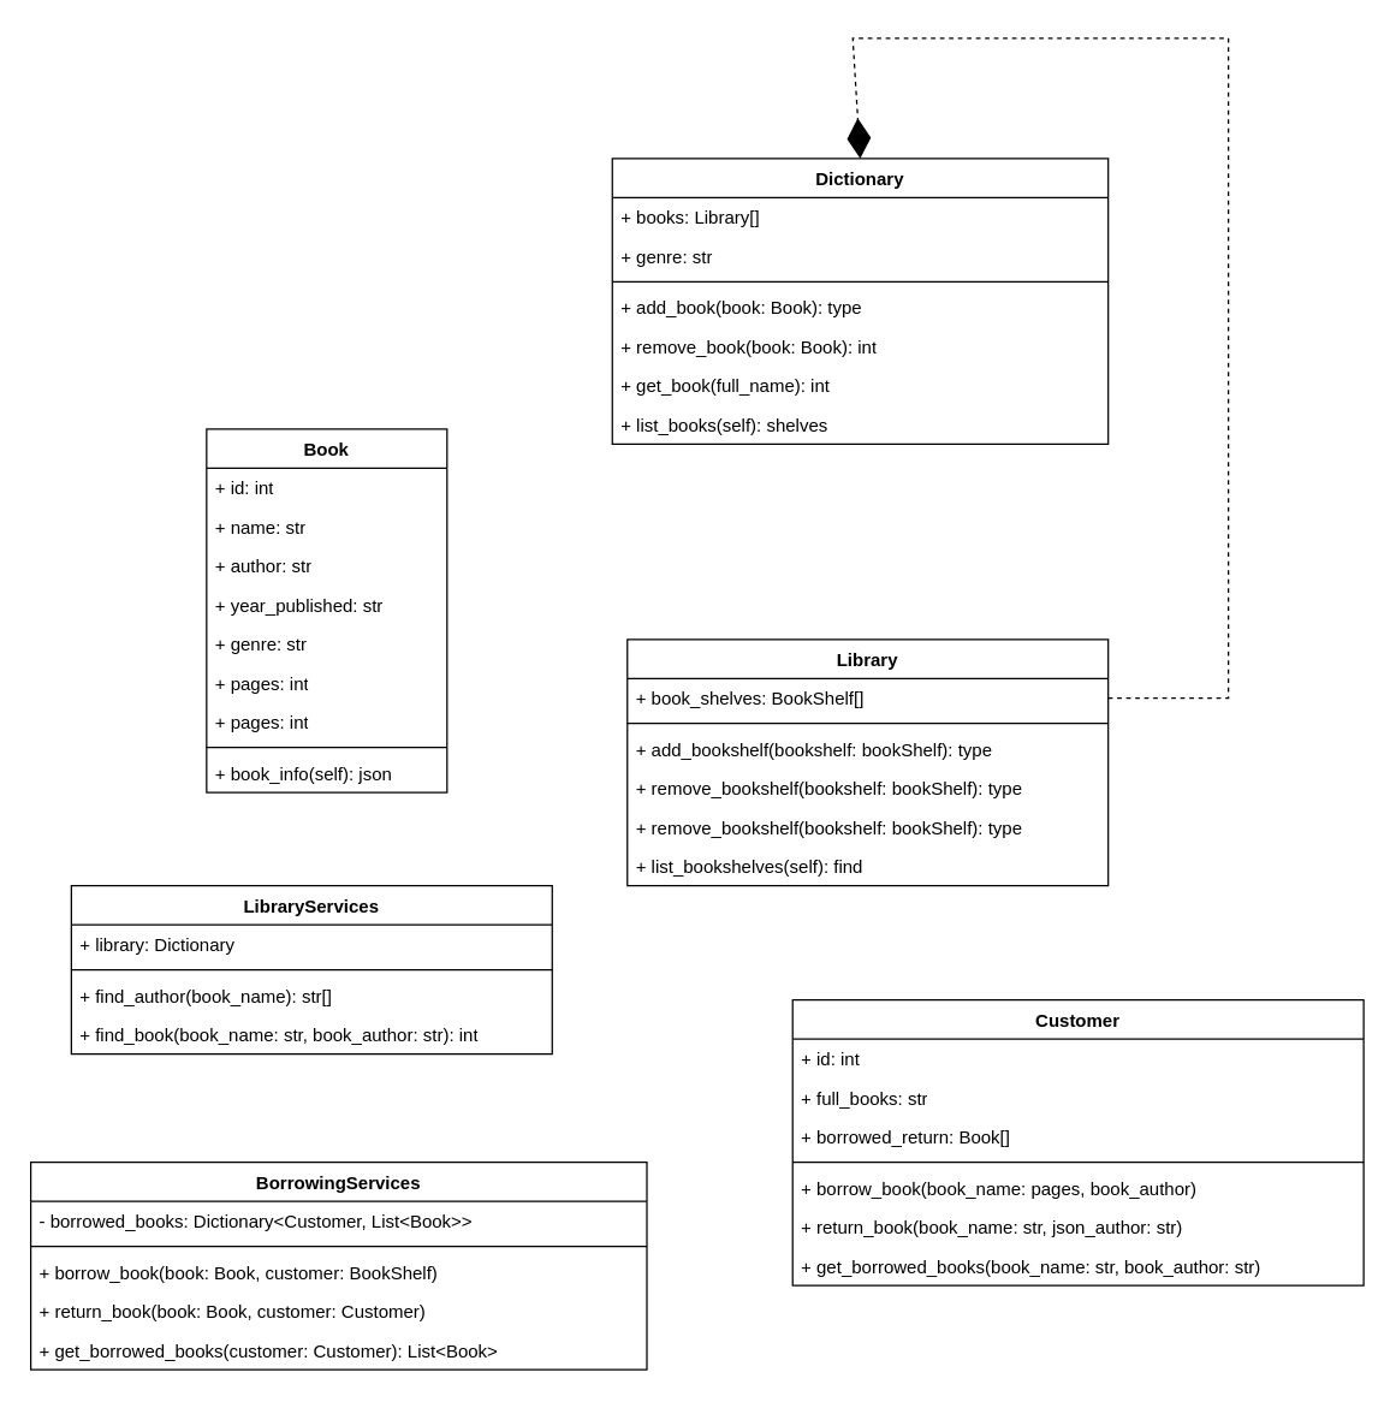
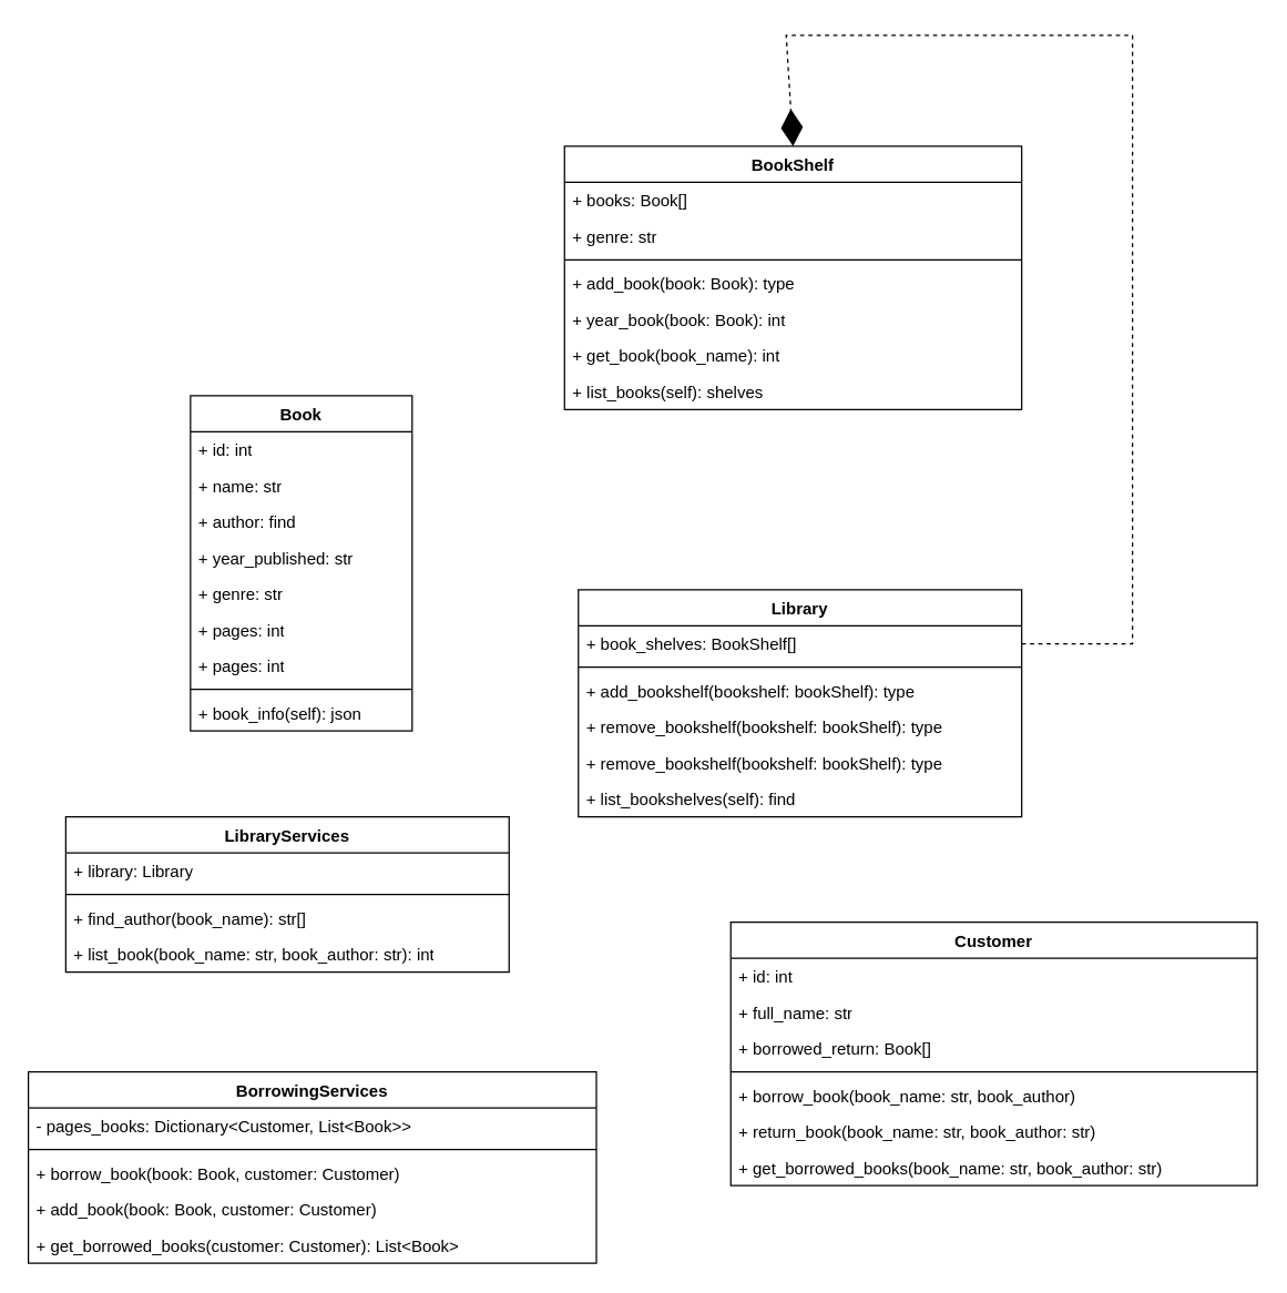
- <mxCell id="12" value="Dictionary" style="swimlane;fontStyle=1;align=center;verticalAlign=top;childLayout=stackLayout;horizontal=1;startSize=26;horizontalStack=0;resizeParent=1;resizeParentMax=0;resizeLast=0;collapsible=1;marginBottom=0;whiteSpace=wrap;html=1;" parent="1" vertex="1"><mxGeometry x="407" y="100" width="330" height="190" as="geometry" /></mxCell>
+ <mxCell id="12" value="BookShelf" style="swimlane;fontStyle=1;align=center;verticalAlign=top;childLayout=stackLayout;horizontal=1;startSize=26;horizontalStack=0;resizeParent=1;resizeParentMax=0;resizeLast=0;collapsible=1;marginBottom=0;whiteSpace=wrap;html=1;" parent="1" vertex="1"><mxGeometry x="407" y="100" width="330" height="190" as="geometry" /></mxCell>
- <mxCell id="13" value="+ books: Library[]" style="text;strokeColor=none;fillColor=none;align=left;verticalAlign=top;spacingLeft=4;spacingRight=4;overflow=hidden;rotatable=0;points=[[0,0.5],[1,0.5]];portConstraint=eastwest;whiteSpace=wrap;html=1;" parent="12" vertex="1"><mxGeometry y="26" width="330" height="26" as="geometry" /></mxCell>
+ <mxCell id="13" value="+ books: Book[]" style="text;strokeColor=none;fillColor=none;align=left;verticalAlign=top;spacingLeft=4;spacingRight=4;overflow=hidden;rotatable=0;points=[[0,0.5],[1,0.5]];portConstraint=eastwest;whiteSpace=wrap;html=1;" parent="12" vertex="1"><mxGeometry y="26" width="330" height="26" as="geometry" /></mxCell>
- <mxCell id="17" value="+ remove_book(book: Book): int" style="text;strokeColor=none;fillColor=none;align=left;verticalAlign=top;spacingLeft=4;spacingRight=4;overflow=hidden;rotatable=0;points=[[0,0.5],[1,0.5]];portConstraint=eastwest;whiteSpace=wrap;html=1;" vertex="1" parent="12"><mxGeometry y="112" width="330" height="26" as="geometry" /></mxCell>
+ <mxCell id="17" value="+ year_book(book: Book): int" style="text;strokeColor=none;fillColor=none;align=left;verticalAlign=top;spacingLeft=4;spacingRight=4;overflow=hidden;rotatable=0;points=[[0,0.5],[1,0.5]];portConstraint=eastwest;whiteSpace=wrap;html=1;" vertex="1" parent="12"><mxGeometry y="112" width="330" height="26" as="geometry" /></mxCell>
- <mxCell id="18" value="+ get_book(full_name): int" style="text;strokeColor=none;fillColor=none;align=left;verticalAlign=top;spacingLeft=4;spacingRight=4;overflow=hidden;rotatable=0;points=[[0,0.5],[1,0.5]];portConstraint=eastwest;whiteSpace=wrap;html=1;" vertex="1" parent="12"><mxGeometry y="138" width="330" height="26" as="geometry" /></mxCell>
+ <mxCell id="18" value="+ get_book(book_name): int" style="text;strokeColor=none;fillColor=none;align=left;verticalAlign=top;spacingLeft=4;spacingRight=4;overflow=hidden;rotatable=0;points=[[0,0.5],[1,0.5]];portConstraint=eastwest;whiteSpace=wrap;html=1;" vertex="1" parent="12"><mxGeometry y="138" width="330" height="26" as="geometry" /></mxCell>
- <mxCell id="5" value="+ author: str" style="text;strokeColor=none;fillColor=none;align=left;verticalAlign=top;spacingLeft=4;spacingRight=4;overflow=hidden;rotatable=0;points=[[0,0.5],[1,0.5]];portConstraint=eastwest;whiteSpace=wrap;html=1;" parent="2" vertex="1"><mxGeometry y="78" width="160" height="26" as="geometry" /></mxCell>
+ <mxCell id="5" value="+ author: find" style="text;strokeColor=none;fillColor=none;align=left;verticalAlign=top;spacingLeft=4;spacingRight=4;overflow=hidden;rotatable=0;points=[[0,0.5],[1,0.5]];portConstraint=eastwest;whiteSpace=wrap;html=1;" parent="2" vertex="1"><mxGeometry y="78" width="160" height="26" as="geometry" /></mxCell>
- <mxCell id="29" value="+ library: Dictionary" style="text;strokeColor=none;fillColor=none;align=left;verticalAlign=top;spacingLeft=4;spacingRight=4;overflow=hidden;rotatable=0;points=[[0,0.5],[1,0.5]];portConstraint=eastwest;whiteSpace=wrap;html=1;" vertex="1" parent="28"><mxGeometry y="26" width="320" height="26" as="geometry" /></mxCell>
+ <mxCell id="29" value="+ library: Library" style="text;strokeColor=none;fillColor=none;align=left;verticalAlign=top;spacingLeft=4;spacingRight=4;overflow=hidden;rotatable=0;points=[[0,0.5],[1,0.5]];portConstraint=eastwest;whiteSpace=wrap;html=1;" vertex="1" parent="28"><mxGeometry y="26" width="320" height="26" as="geometry" /></mxCell>
- <mxCell id="32" value="+ find_book(book_name: str, book_author: str): int" style="text;strokeColor=none;fillColor=none;align=left;verticalAlign=top;spacingLeft=4;spacingRight=4;overflow=hidden;rotatable=0;points=[[0,0.5],[1,0.5]];portConstraint=eastwest;whiteSpace=wrap;html=1;" vertex="1" parent="28"><mxGeometry y="86" width="320" height="26" as="geometry" /></mxCell>
+ <mxCell id="32" value="+ list_book(book_name: str, book_author: str): int" style="text;strokeColor=none;fillColor=none;align=left;verticalAlign=top;spacingLeft=4;spacingRight=4;overflow=hidden;rotatable=0;points=[[0,0.5],[1,0.5]];portConstraint=eastwest;whiteSpace=wrap;html=1;" vertex="1" parent="28"><mxGeometry y="86" width="320" height="26" as="geometry" /></mxCell>
- <mxCell id="35" value="+ full_books: str" style="text;strokeColor=none;fillColor=none;align=left;verticalAlign=top;spacingLeft=4;spacingRight=4;overflow=hidden;rotatable=0;points=[[0,0.5],[1,0.5]];portConstraint=eastwest;whiteSpace=wrap;html=1;" vertex="1" parent="33"><mxGeometry y="52" width="380" height="26" as="geometry" /></mxCell>
+ <mxCell id="35" value="+ full_name: str" style="text;strokeColor=none;fillColor=none;align=left;verticalAlign=top;spacingLeft=4;spacingRight=4;overflow=hidden;rotatable=0;points=[[0,0.5],[1,0.5]];portConstraint=eastwest;whiteSpace=wrap;html=1;" vertex="1" parent="33"><mxGeometry y="52" width="380" height="26" as="geometry" /></mxCell>
- <mxCell id="38" value="+ borrow_book(book_name: pages, book_author)" style="text;strokeColor=none;fillColor=none;align=left;verticalAlign=top;spacingLeft=4;spacingRight=4;overflow=hidden;rotatable=0;points=[[0,0.5],[1,0.5]];portConstraint=eastwest;whiteSpace=wrap;html=1;" vertex="1" parent="33"><mxGeometry y="112" width="380" height="26" as="geometry" /></mxCell>
+ <mxCell id="38" value="+ borrow_book(book_name: str, book_author)" style="text;strokeColor=none;fillColor=none;align=left;verticalAlign=top;spacingLeft=4;spacingRight=4;overflow=hidden;rotatable=0;points=[[0,0.5],[1,0.5]];portConstraint=eastwest;whiteSpace=wrap;html=1;" vertex="1" parent="33"><mxGeometry y="112" width="380" height="26" as="geometry" /></mxCell>
- <mxCell id="42" value="- borrowed_books: Dictionary&amp;lt;Customer, List&amp;lt;Book&amp;gt;&amp;gt;" style="text;strokeColor=none;fillColor=none;align=left;verticalAlign=top;spacingLeft=4;spacingRight=4;overflow=hidden;rotatable=0;points=[[0,0.5],[1,0.5]];portConstraint=eastwest;whiteSpace=wrap;html=1;" vertex="1" parent="41"><mxGeometry y="26" width="410" height="26" as="geometry" /></mxCell>
+ <mxCell id="42" value="- pages_books: Dictionary&amp;lt;Customer, List&amp;lt;Book&amp;gt;&amp;gt;" style="text;strokeColor=none;fillColor=none;align=left;verticalAlign=top;spacingLeft=4;spacingRight=4;overflow=hidden;rotatable=0;points=[[0,0.5],[1,0.5]];portConstraint=eastwest;whiteSpace=wrap;html=1;" vertex="1" parent="41"><mxGeometry y="26" width="410" height="26" as="geometry" /></mxCell>
- <mxCell id="39" value="+ return_book(book_name: str, json_author: str)" style="text;strokeColor=none;fillColor=none;align=left;verticalAlign=top;spacingLeft=4;spacingRight=4;overflow=hidden;rotatable=0;points=[[0,0.5],[1,0.5]];portConstraint=eastwest;whiteSpace=wrap;html=1;" vertex="1" parent="33"><mxGeometry y="138" width="380" height="26" as="geometry" /></mxCell>
+ <mxCell id="39" value="+ return_book(book_name: str, book_author: str)" style="text;strokeColor=none;fillColor=none;align=left;verticalAlign=top;spacingLeft=4;spacingRight=4;overflow=hidden;rotatable=0;points=[[0,0.5],[1,0.5]];portConstraint=eastwest;whiteSpace=wrap;html=1;" vertex="1" parent="33"><mxGeometry y="138" width="380" height="26" as="geometry" /></mxCell>
- <mxCell id="44" value="+ borrow_book(book: Book, customer: BookShelf)" style="text;strokeColor=none;fillColor=none;align=left;verticalAlign=top;spacingLeft=4;spacingRight=4;overflow=hidden;rotatable=0;points=[[0,0.5],[1,0.5]];portConstraint=eastwest;whiteSpace=wrap;html=1;" vertex="1" parent="41"><mxGeometry y="60" width="410" height="26" as="geometry" /></mxCell>
+ <mxCell id="44" value="+ borrow_book(book: Book, customer: Customer)" style="text;strokeColor=none;fillColor=none;align=left;verticalAlign=top;spacingLeft=4;spacingRight=4;overflow=hidden;rotatable=0;points=[[0,0.5],[1,0.5]];portConstraint=eastwest;whiteSpace=wrap;html=1;" vertex="1" parent="41"><mxGeometry y="60" width="410" height="26" as="geometry" /></mxCell>
- <mxCell id="45" value="+ return_book(book: Book, customer: Customer)" style="text;strokeColor=none;fillColor=none;align=left;verticalAlign=top;spacingLeft=4;spacingRight=4;overflow=hidden;rotatable=0;points=[[0,0.5],[1,0.5]];portConstraint=eastwest;whiteSpace=wrap;html=1;" vertex="1" parent="41"><mxGeometry y="86" width="410" height="26" as="geometry" /></mxCell>
+ <mxCell id="45" value="+ add_book(book: Book, customer: Customer)" style="text;strokeColor=none;fillColor=none;align=left;verticalAlign=top;spacingLeft=4;spacingRight=4;overflow=hidden;rotatable=0;points=[[0,0.5],[1,0.5]];portConstraint=eastwest;whiteSpace=wrap;html=1;" vertex="1" parent="41"><mxGeometry y="86" width="410" height="26" as="geometry" /></mxCell>
